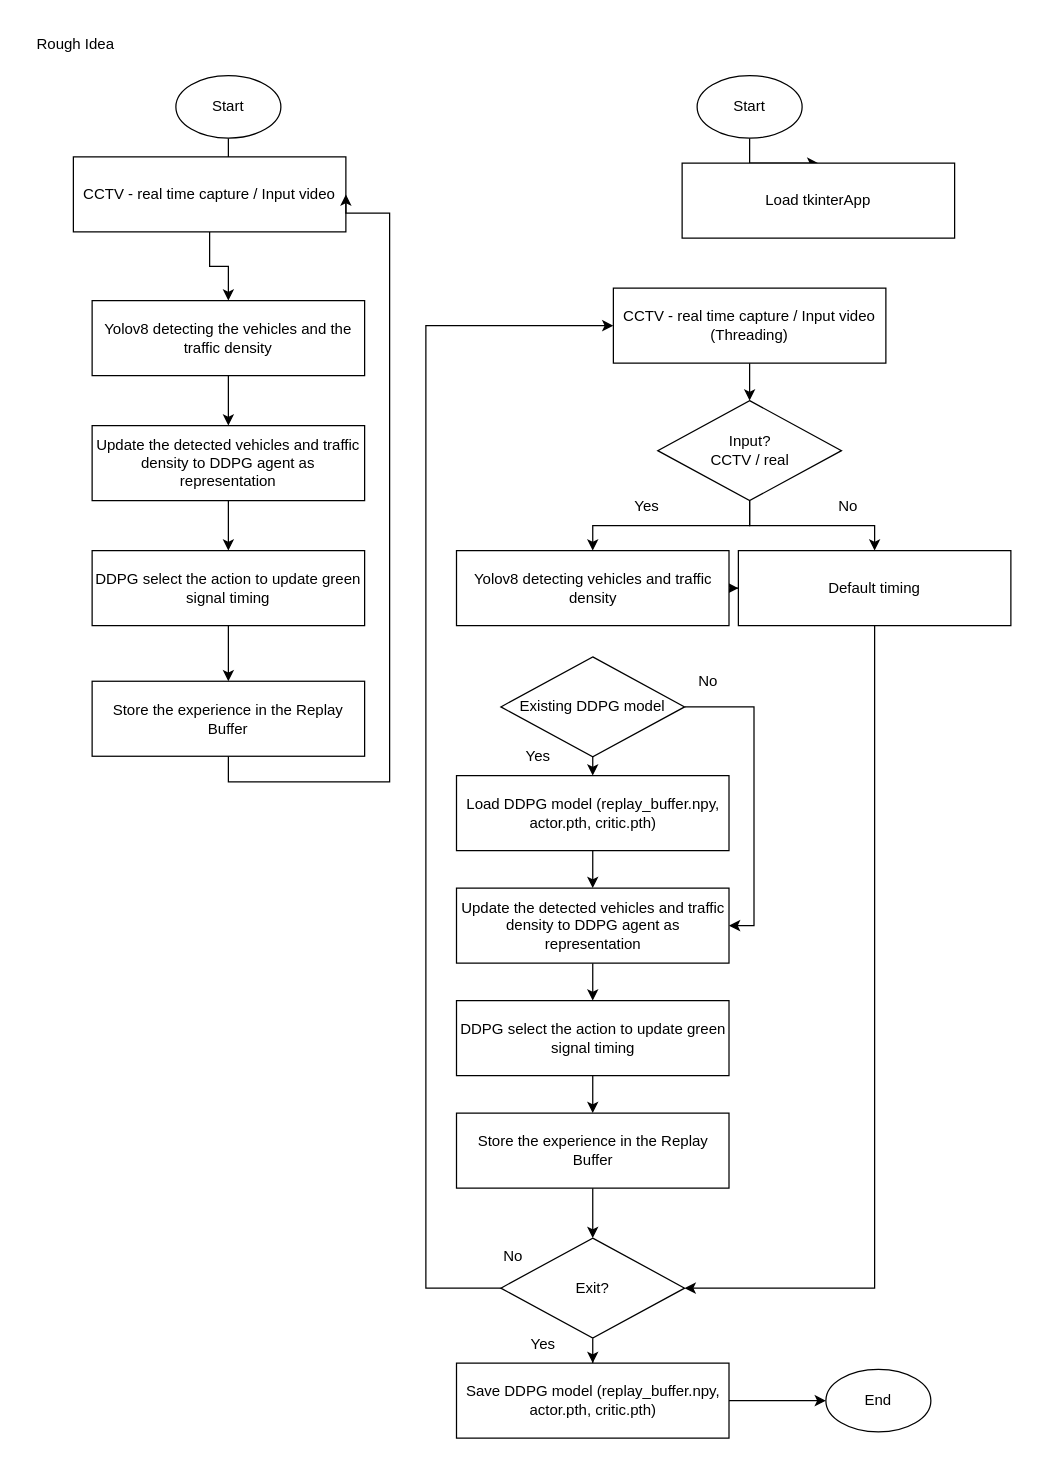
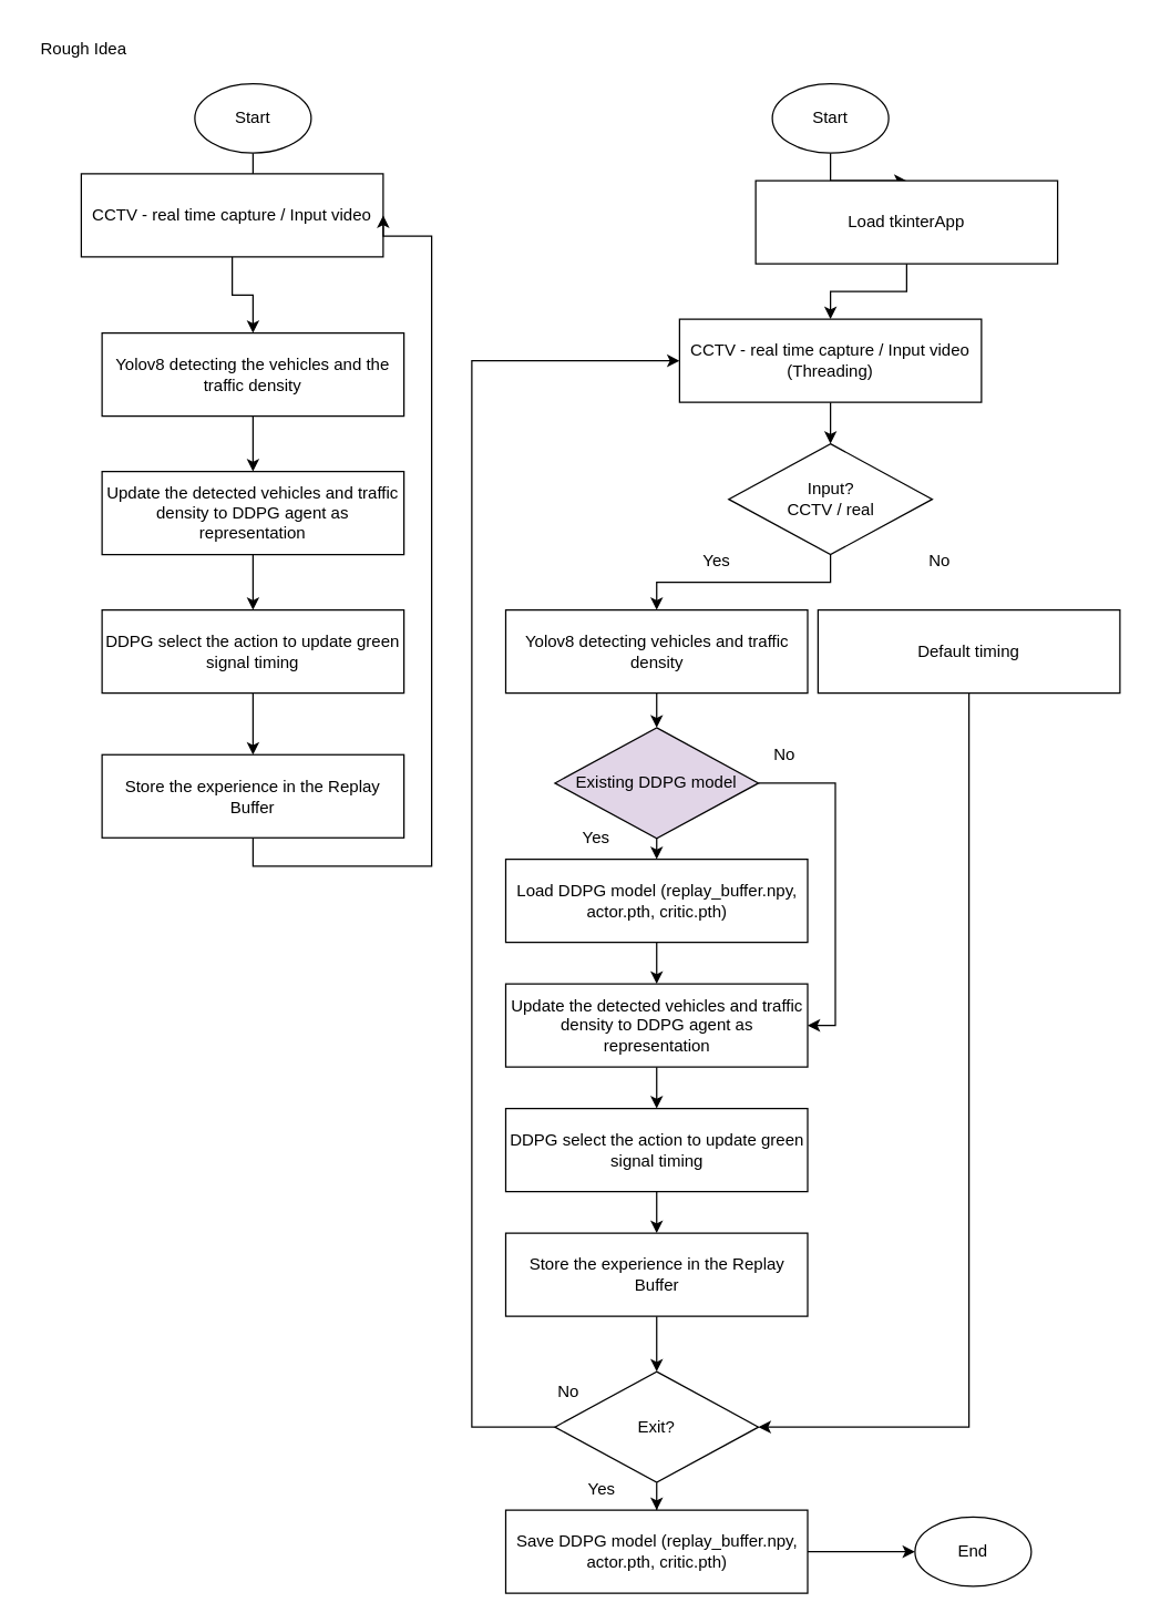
+ <mxCell id="15" value="" style="edgeStyle=orthogonalEdgeStyle;rounded=0;orthogonalLoop=1;jettySize=auto;html=1;" edge="1" parent="1" source="16" target="18"><mxGeometry relative="1" as="geometry" /></mxCell>
- <mxCell id="30" value="" style="edgeStyle=orthogonalEdgeStyle;rounded=0;orthogonalLoop=1;jettySize=auto;html=1;" edge="1" parent="1" source="32" target="34"><mxGeometry relative="1" as="geometry" /></mxCell>
- <mxCell id="19" value="" style="edgeStyle=orthogonalEdgeStyle;rounded=0;orthogonalLoop=1;jettySize=auto;html=1;" edge="1" parent="1" source="20" target="34"><mxGeometry relative="1" as="geometry" /></mxCell>
+ <mxCell id="19" value="" style="edgeStyle=orthogonalEdgeStyle;rounded=0;orthogonalLoop=1;jettySize=auto;html=1;" edge="1" parent="1" source="20" target="41"><mxGeometry relative="1" as="geometry" /></mxCell>
- <mxCell id="41" value="Existing DDPG model" style="rhombus;whiteSpace=wrap;html=1;" vertex="1" parent="1"><mxGeometry x="400" y="525" width="147" height="80" as="geometry" /></mxCell>
+ <mxCell id="41" value="Existing DDPG model" style="rhombus;whiteSpace=wrap;html=1;fillColor=#e1d5e7;" vertex="1" parent="1"><mxGeometry x="400" y="525" width="147" height="80" as="geometry" /></mxCell>
